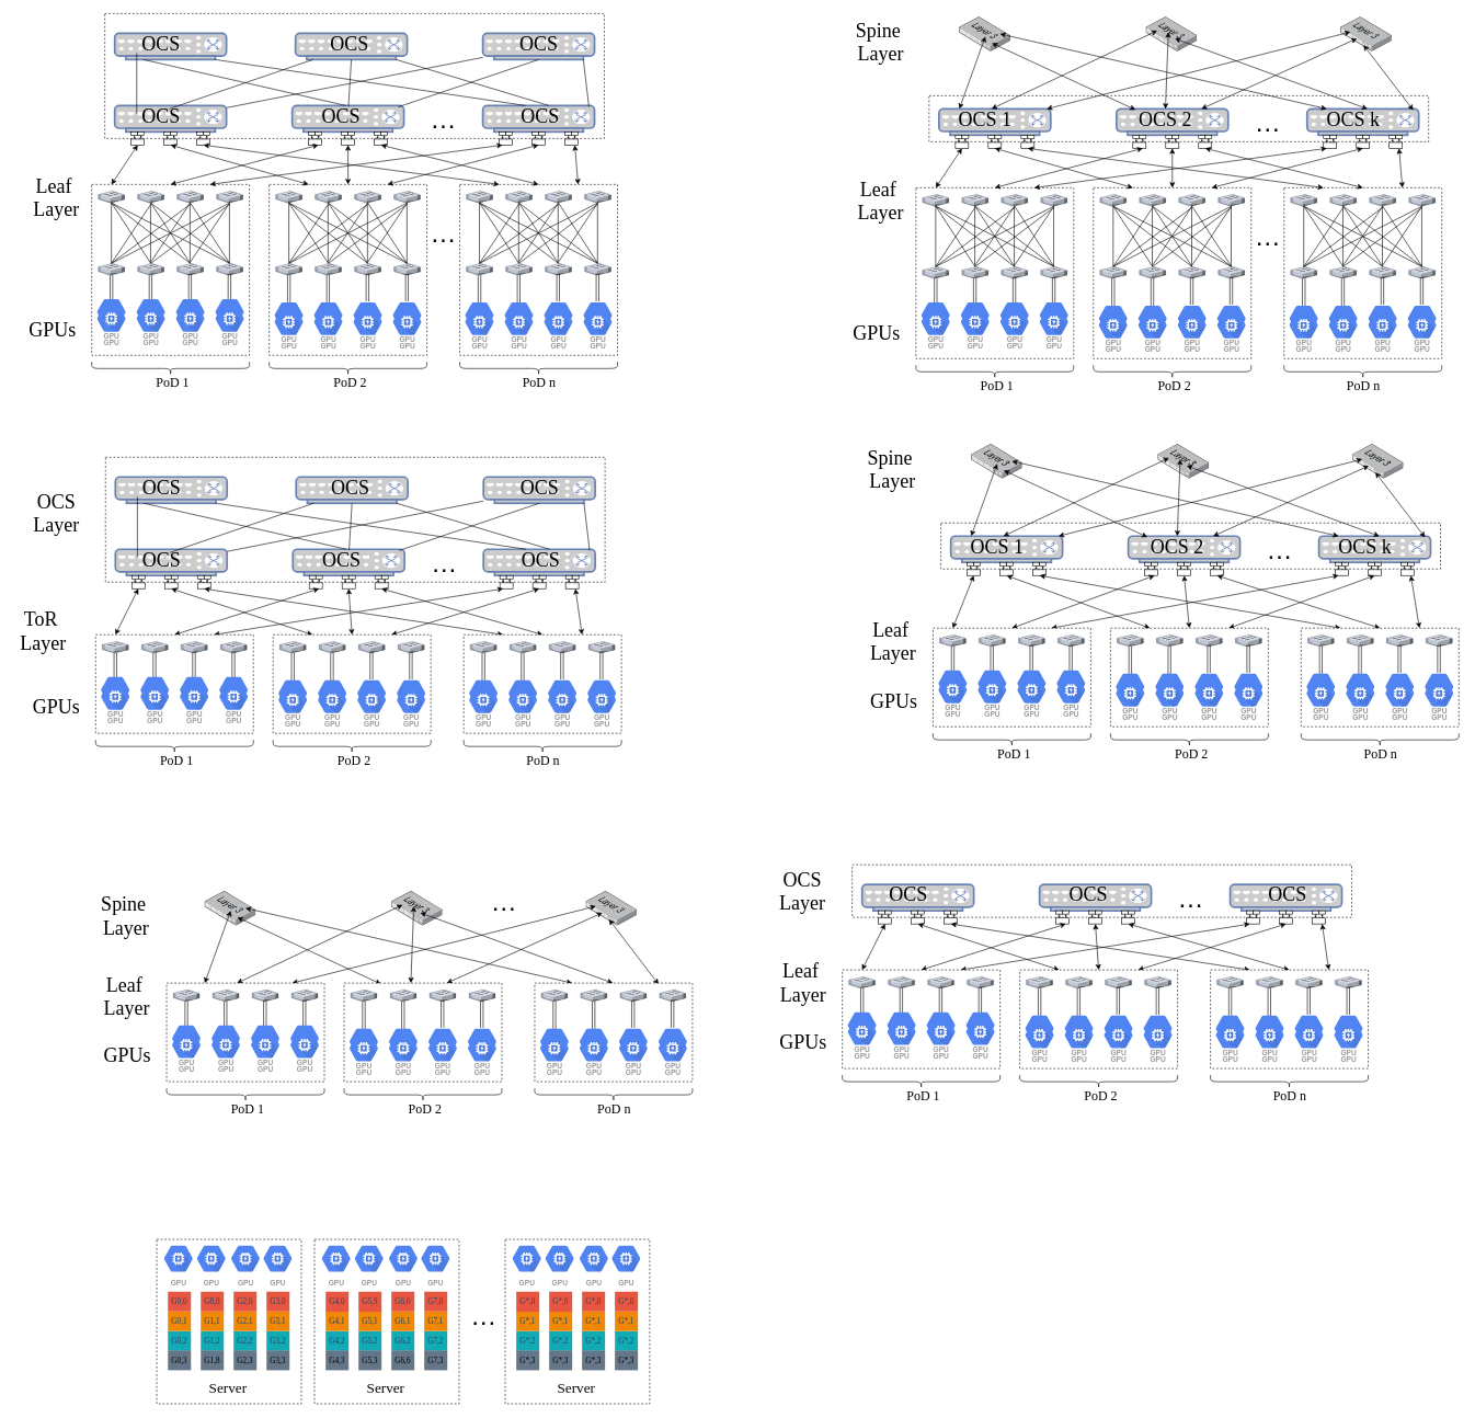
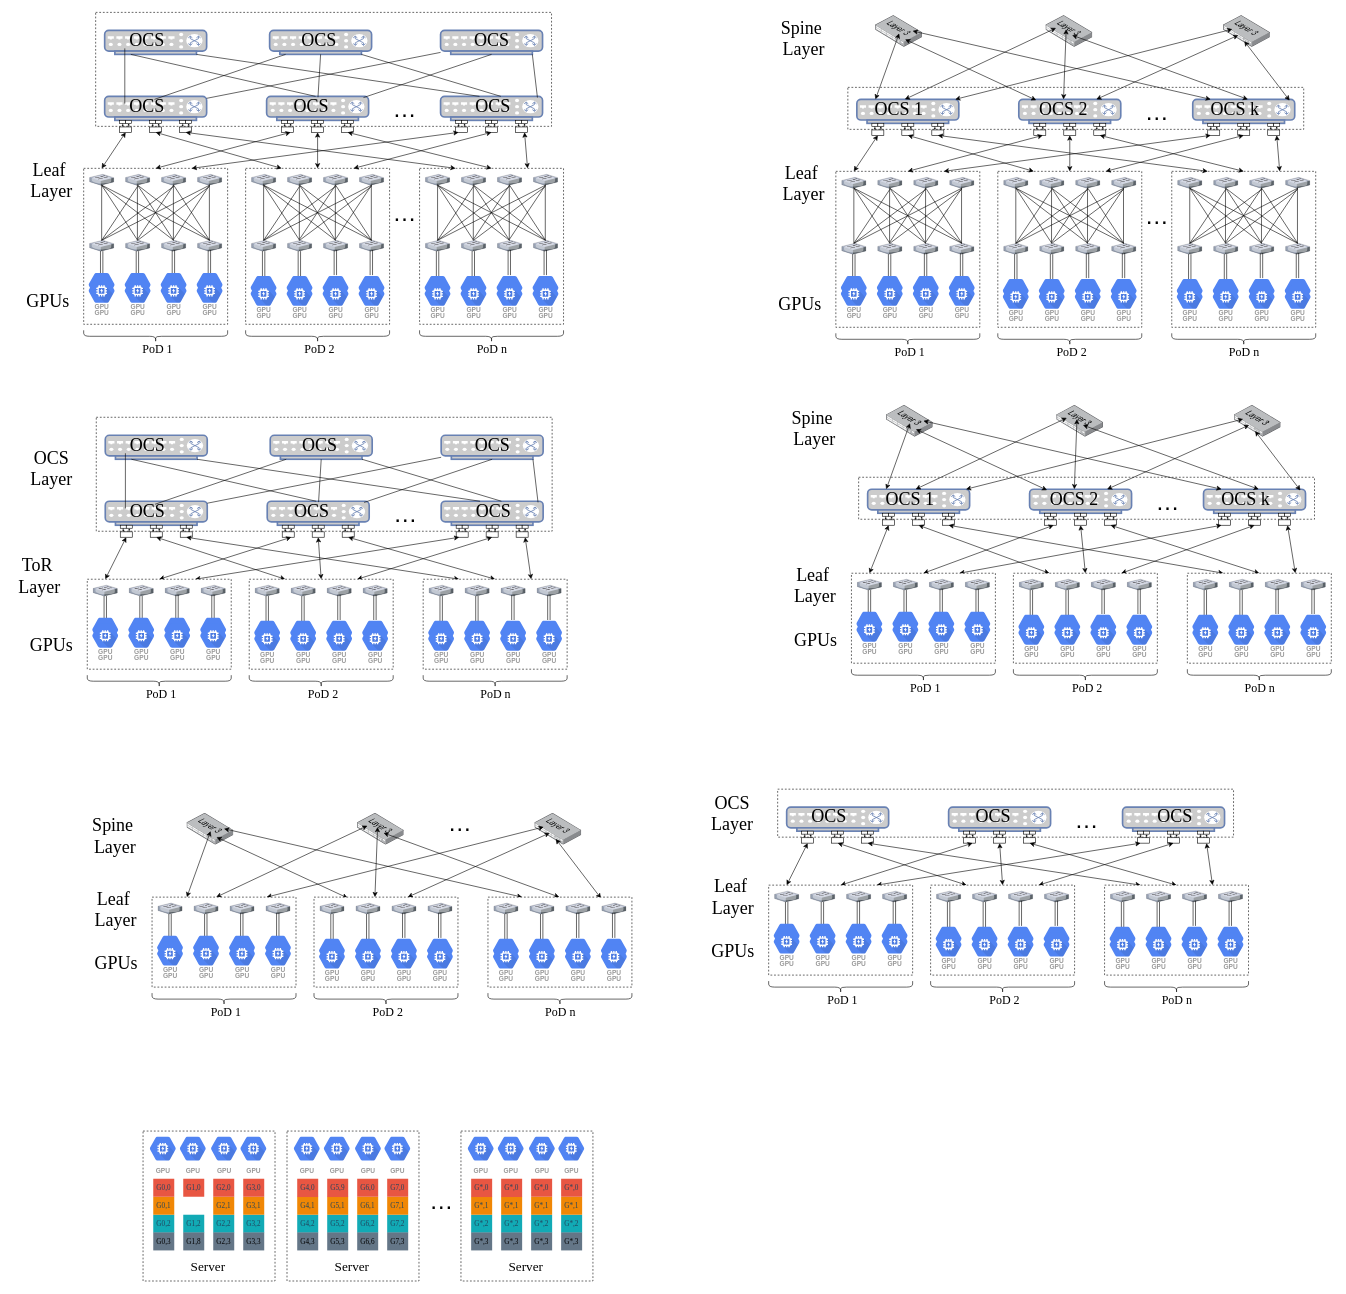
- <mxCell id="908" value="G8,0" style="whiteSpace=wrap;fillColor=#E85642;gradientColor=none;gradientDirection=east;strokeColor=none;html=1;fontColor=#23445d;fontFamily=Times New Roman;" vertex="1" parent="1"><mxGeometry x="305" y="1964.5" width="35.0" height="30.0" as="geometry" /></mxCell>
+ <mxCell id="908" value="G1,0" style="whiteSpace=wrap;fillColor=#E85642;gradientColor=none;gradientDirection=east;strokeColor=none;html=1;fontColor=#23445d;fontFamily=Times New Roman;" vertex="1" parent="1"><mxGeometry x="305" y="1964.5" width="35.0" height="30.0" as="geometry" /></mxCell>
- <mxCell id="907" value="G1,1" style="whiteSpace=wrap;fillColor=#F08705;gradientColor=none;gradientDirection=east;strokeColor=none;html=1;fontColor=#23445d;fontFamily=Times New Roman;" vertex="1" parent="1"><mxGeometry x="305" y="1994.5" width="35.0" height="30.0" as="geometry" /></mxCell>
